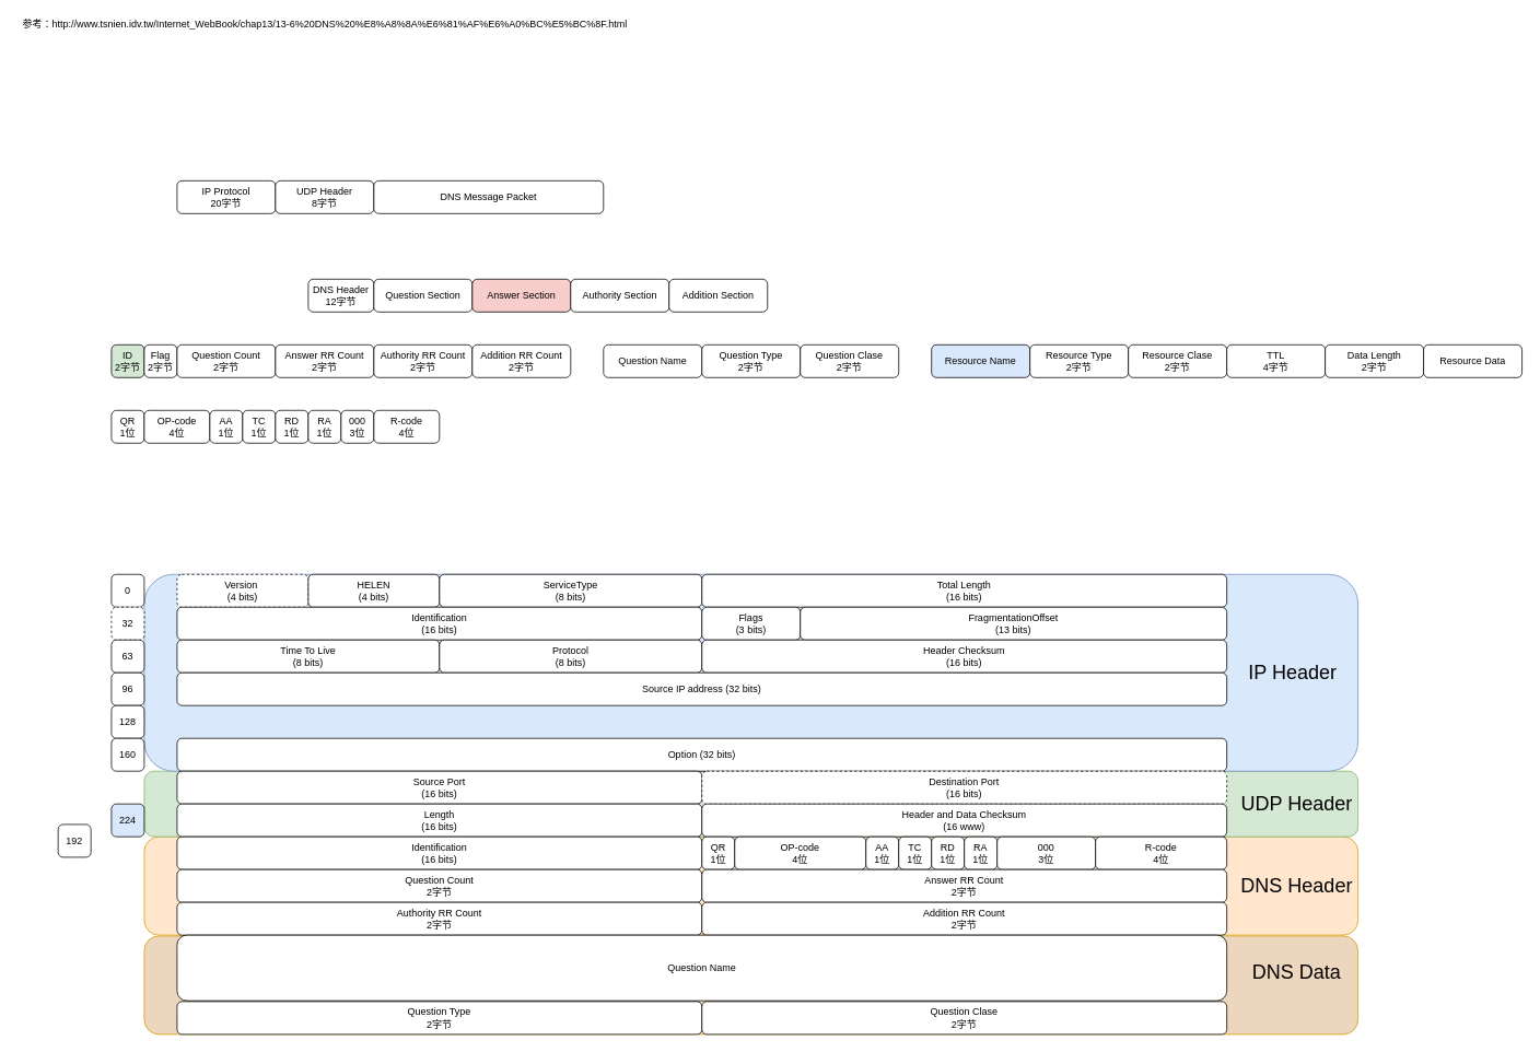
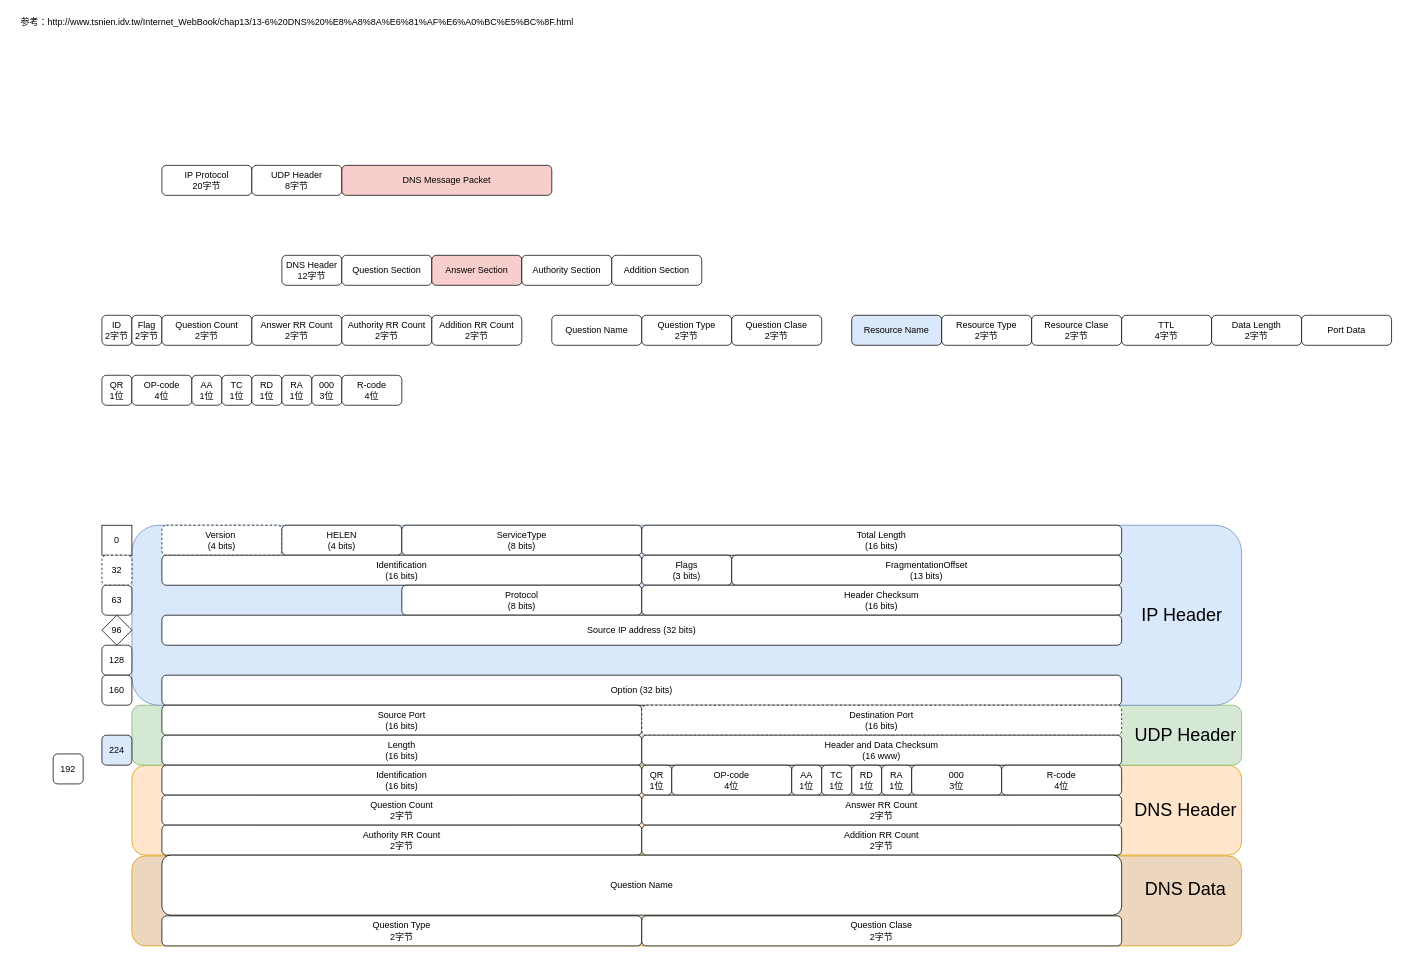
- <mxCell id="10" value="DNS Message Packet" style="rounded=1;whiteSpace=wrap;html=1;" parent="1" vertex="1"><mxGeometry x="455" y="220" width="280" height="40" as="geometry" /></mxCell>
+ <mxCell id="10" value="DNS Message Packet" style="rounded=1;whiteSpace=wrap;html=1;fillColor=#f8cecc;" parent="1" vertex="1"><mxGeometry x="455" y="220" width="280" height="40" as="geometry" /></mxCell>
- <mxCell id="16" value="ID&lt;br&gt;2字节" style="rounded=1;whiteSpace=wrap;html=1;fillColor=#d5e8d4;" parent="1" vertex="1"><mxGeometry x="135" y="420" width="40" height="40" as="geometry" /></mxCell>
+ <mxCell id="16" value="ID&lt;br&gt;2字节" style="rounded=1;whiteSpace=wrap;html=1;" parent="1" vertex="1"><mxGeometry x="135" y="420" width="40" height="40" as="geometry" /></mxCell>
- <mxCell id="38" value="Resource&amp;nbsp;Data" style="rounded=1;whiteSpace=wrap;html=1;" parent="1" vertex="1"><mxGeometry x="1735" y="420" width="120" height="40" as="geometry" /></mxCell>
+ <mxCell id="38" value="Port&amp;nbsp;Data" style="rounded=1;whiteSpace=wrap;html=1;" parent="1" vertex="1"><mxGeometry x="1735" y="420" width="120" height="40" as="geometry" /></mxCell>
- <mxCell id="52" value="0" style="rounded=1;whiteSpace=wrap;html=1;" parent="1" vertex="1"><mxGeometry x="135" y="700" width="40" height="40" as="geometry" /></mxCell>
+ <mxCell id="52" value="0" style="whiteSpace=wrap;html=1;rounded=0;" parent="1" vertex="1"><mxGeometry x="135" y="700" width="40" height="40" as="geometry" /></mxCell>
- <mxCell id="47" value="Time To Live&lt;br&gt;(8 bits)" style="rounded=1;whiteSpace=wrap;html=1;" parent="1" vertex="1"><mxGeometry x="215" y="780" width="320" height="40" as="geometry" /></mxCell>
- <mxCell id="55" value="96" style="rounded=1;whiteSpace=wrap;html=1;" parent="1" vertex="1"><mxGeometry x="135" y="820" width="40" height="40" as="geometry" /></mxCell>
+ <mxCell id="55" value="96" style="rhombus;whiteSpace=wrap;html=1;" parent="1" vertex="1"><mxGeometry x="135" y="820" width="40" height="40" as="geometry" /></mxCell>
